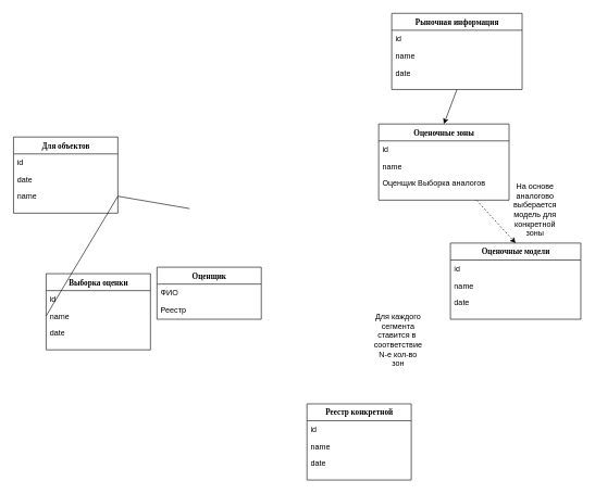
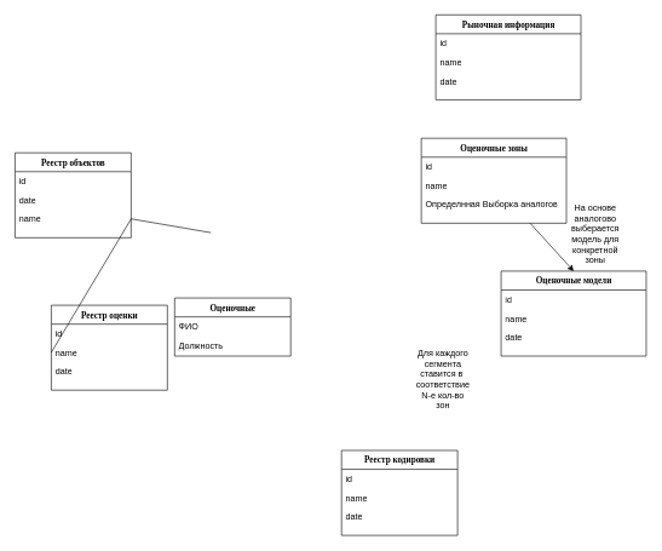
- <mxCell id="31" value="" style="endArrow=classic;html=1;rounded=0;exitX=0.5;exitY=1;exitDx=0;exitDy=0;entryX=0.5;entryY=0;entryDx=0;entryDy=0;" edge="1" parent="1" source="19" target="23"><mxGeometry width="50" height="50" relative="1" as="geometry"><mxPoint x="760" y="250" as="sourcePoint" /><mxPoint x="810" y="200" as="targetPoint" /></mxGeometry></mxCell>
- <mxCell id="2" value="Для объектов" style="swimlane;html=1;fontStyle=1;align=center;verticalAlign=top;childLayout=stackLayout;horizontal=1;startSize=26;horizontalStack=0;resizeParent=1;resizeLast=0;collapsible=1;marginBottom=0;swimlaneFillColor=#ffffff;rounded=0;shadow=0;comic=0;labelBackgroundColor=none;strokeWidth=1;fillColor=none;fontFamily=Verdana;fontSize=12" parent="1" vertex="1"><mxGeometry x="20" y="210" width="160" height="117" as="geometry" /></mxCell>
+ <mxCell id="2" value="Реестр объектов" style="swimlane;html=1;fontStyle=1;align=center;verticalAlign=top;childLayout=stackLayout;horizontal=1;startSize=26;horizontalStack=0;resizeParent=1;resizeLast=0;collapsible=1;marginBottom=0;swimlaneFillColor=#ffffff;rounded=0;shadow=0;comic=0;labelBackgroundColor=none;strokeWidth=1;fillColor=none;fontFamily=Verdana;fontSize=12" parent="1" vertex="1"><mxGeometry x="20" y="210" width="160" height="117" as="geometry" /></mxCell>
- <mxCell id="26" value="Оценщик Выборка аналогов" style="text;html=1;strokeColor=none;fillColor=none;align=left;verticalAlign=top;spacingLeft=4;spacingRight=4;whiteSpace=wrap;overflow=hidden;rotatable=0;points=[[0,0.5],[1,0.5]];portConstraint=eastwest;" vertex="1" parent="23"><mxGeometry y="78" width="200" height="26" as="geometry" /></mxCell>
+ <mxCell id="26" value="Определнная Выборка аналогов" style="text;html=1;strokeColor=none;fillColor=none;align=left;verticalAlign=top;spacingLeft=4;spacingRight=4;whiteSpace=wrap;overflow=hidden;rotatable=0;points=[[0,0.5],[1,0.5]];portConstraint=eastwest;" vertex="1" parent="23"><mxGeometry y="78" width="200" height="26" as="geometry" /></mxCell>
- <mxCell id="32" value="" style="endArrow=classic;html=1;rounded=0;exitX=0.75;exitY=1;exitDx=0;exitDy=0;entryX=0.5;entryY=0;entryDx=0;entryDy=0;dashed=1;" edge="1" parent="1" source="23" target="27"><mxGeometry width="50" height="50" relative="1" as="geometry"><mxPoint x="740" y="380" as="sourcePoint" /><mxPoint x="790" y="330" as="targetPoint" /></mxGeometry></mxCell>
+ <mxCell id="32" value="" style="endArrow=classic;html=1;rounded=0;exitX=0.75;exitY=1;exitDx=0;exitDy=0;entryX=0.5;entryY=0;entryDx=0;entryDy=0;" edge="1" parent="1" source="23" target="27"><mxGeometry width="50" height="50" relative="1" as="geometry"><mxPoint x="740" y="380" as="sourcePoint" /><mxPoint x="790" y="330" as="targetPoint" /></mxGeometry></mxCell>
- <mxCell id="10" value="Оценщик" style="swimlane;html=1;fontStyle=1;align=center;verticalAlign=top;childLayout=stackLayout;horizontal=1;startSize=26;horizontalStack=0;resizeParent=1;resizeLast=0;collapsible=1;marginBottom=0;swimlaneFillColor=#ffffff;rounded=0;shadow=0;comic=0;labelBackgroundColor=none;strokeWidth=1;fillColor=none;fontFamily=Verdana;fontSize=12" parent="1" vertex="1"><mxGeometry x="240" y="410" width="160" height="80" as="geometry" /></mxCell>
+ <mxCell id="10" value="Оценочные" style="swimlane;html=1;fontStyle=1;align=center;verticalAlign=top;childLayout=stackLayout;horizontal=1;startSize=26;horizontalStack=0;resizeParent=1;resizeLast=0;collapsible=1;marginBottom=0;swimlaneFillColor=#ffffff;rounded=0;shadow=0;comic=0;labelBackgroundColor=none;strokeWidth=1;fillColor=none;fontFamily=Verdana;fontSize=12" parent="1" vertex="1"><mxGeometry x="240" y="410" width="160" height="80" as="geometry" /></mxCell>
- <mxCell id="6" value="Выборка оценки" style="swimlane;html=1;fontStyle=1;align=center;verticalAlign=top;childLayout=stackLayout;horizontal=1;startSize=26;horizontalStack=0;resizeParent=1;resizeLast=0;collapsible=1;marginBottom=0;swimlaneFillColor=#ffffff;rounded=0;shadow=0;comic=0;labelBackgroundColor=none;strokeWidth=1;fillColor=none;fontFamily=Verdana;fontSize=12" parent="1" vertex="1"><mxGeometry x="70" y="420" width="160" height="117" as="geometry" /></mxCell>
+ <mxCell id="6" value="Реестр оценки" style="swimlane;html=1;fontStyle=1;align=center;verticalAlign=top;childLayout=stackLayout;horizontal=1;startSize=26;horizontalStack=0;resizeParent=1;resizeLast=0;collapsible=1;marginBottom=0;swimlaneFillColor=#ffffff;rounded=0;shadow=0;comic=0;labelBackgroundColor=none;strokeWidth=1;fillColor=none;fontFamily=Verdana;fontSize=12" parent="1" vertex="1"><mxGeometry x="70" y="420" width="160" height="117" as="geometry" /></mxCell>
- <mxCell id="12" value="Реестр" style="text;html=1;strokeColor=none;fillColor=none;align=left;verticalAlign=top;spacingLeft=4;spacingRight=4;whiteSpace=wrap;overflow=hidden;rotatable=0;points=[[0,0.5],[1,0.5]];portConstraint=eastwest;" parent="10" vertex="1"><mxGeometry y="52" width="160" height="26" as="geometry" /></mxCell>
+ <mxCell id="12" value="Должность" style="text;html=1;strokeColor=none;fillColor=none;align=left;verticalAlign=top;spacingLeft=4;spacingRight=4;whiteSpace=wrap;overflow=hidden;rotatable=0;points=[[0,0.5],[1,0.5]];portConstraint=eastwest;" parent="10" vertex="1"><mxGeometry y="52" width="160" height="26" as="geometry" /></mxCell>
- <mxCell id="14" value="Реестр конкретной" style="swimlane;html=1;fontStyle=1;align=center;verticalAlign=top;childLayout=stackLayout;horizontal=1;startSize=26;horizontalStack=0;resizeParent=1;resizeLast=0;collapsible=1;marginBottom=0;swimlaneFillColor=#ffffff;rounded=0;shadow=0;comic=0;labelBackgroundColor=none;strokeWidth=1;fillColor=none;fontFamily=Verdana;fontSize=12" parent="1" vertex="1"><mxGeometry x="470" y="620" width="160" height="117" as="geometry" /></mxCell>
+ <mxCell id="14" value="Реестр кодировки" style="swimlane;html=1;fontStyle=1;align=center;verticalAlign=top;childLayout=stackLayout;horizontal=1;startSize=26;horizontalStack=0;resizeParent=1;resizeLast=0;collapsible=1;marginBottom=0;swimlaneFillColor=#ffffff;rounded=0;shadow=0;comic=0;labelBackgroundColor=none;strokeWidth=1;fillColor=none;fontFamily=Verdana;fontSize=12" parent="1" vertex="1"><mxGeometry x="470" y="620" width="160" height="117" as="geometry" /></mxCell>
